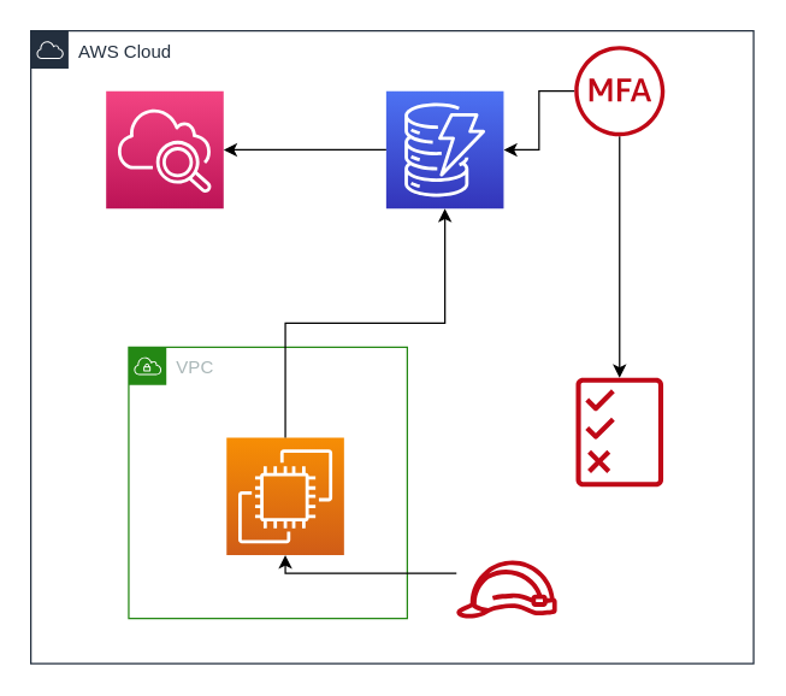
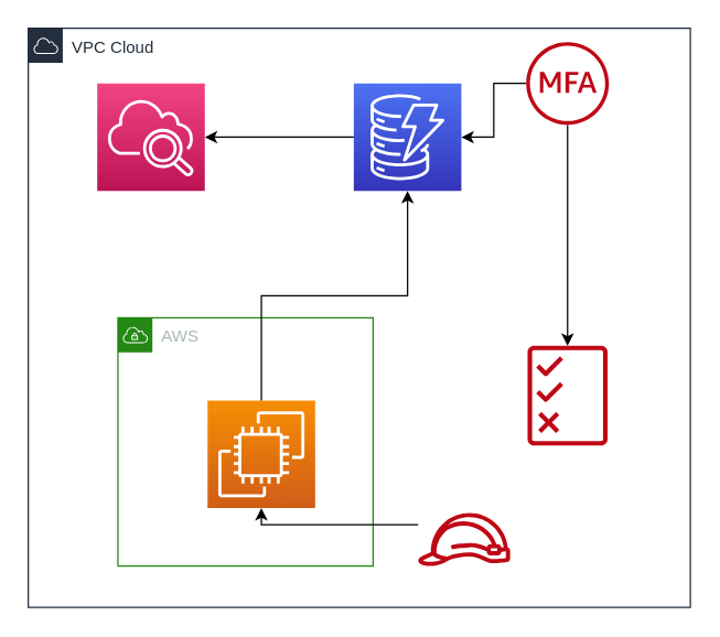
- <mxCell id="2" value="AWS Cloud" style="points=[[0,0],[0.25,0],[0.5,0],[0.75,0],[1,0],[1,0.25],[1,0.5],[1,0.75],[1,1],[0.75,1],[0.5,1],[0.25,1],[0,1],[0,0.75],[0,0.5],[0,0.25]];outlineConnect=0;gradientColor=none;html=1;whiteSpace=wrap;fontSize=12;fontStyle=0;container=1;pointerEvents=0;collapsible=0;recursiveResize=0;shape=mxgraph.aws4.group;grIcon=mxgraph.aws4.group_aws_cloud;strokeColor=#232F3E;fillColor=none;verticalAlign=top;align=left;spacingLeft=30;fontColor=#232F3E;dashed=0;" vertex="1" parent="1"><mxGeometry x="20" y="20" width="480" height="420" as="geometry" /></mxCell>
+ <mxCell id="2" value="VPC Cloud" style="points=[[0,0],[0.25,0],[0.5,0],[0.75,0],[1,0],[1,0.25],[1,0.5],[1,0.75],[1,1],[0.75,1],[0.5,1],[0.25,1],[0,1],[0,0.75],[0,0.5],[0,0.25]];outlineConnect=0;gradientColor=none;html=1;whiteSpace=wrap;fontSize=12;fontStyle=0;container=1;pointerEvents=0;collapsible=0;recursiveResize=0;shape=mxgraph.aws4.group;grIcon=mxgraph.aws4.group_aws_cloud;strokeColor=#232F3E;fillColor=none;verticalAlign=top;align=left;spacingLeft=30;fontColor=#232F3E;dashed=0;" vertex="1" parent="1"><mxGeometry x="20" y="20" width="480" height="420" as="geometry" /></mxCell>
- <mxCell id="3" value="VPC" style="points=[[0,0],[0.25,0],[0.5,0],[0.75,0],[1,0],[1,0.25],[1,0.5],[1,0.75],[1,1],[0.75,1],[0.5,1],[0.25,1],[0,1],[0,0.75],[0,0.5],[0,0.25]];outlineConnect=0;gradientColor=none;html=1;whiteSpace=wrap;fontSize=12;fontStyle=0;container=1;pointerEvents=0;collapsible=0;recursiveResize=0;shape=mxgraph.aws4.group;grIcon=mxgraph.aws4.group_vpc;strokeColor=#248814;fillColor=none;verticalAlign=top;align=left;spacingLeft=30;fontColor=#AAB7B8;dashed=0;" vertex="1" parent="2"><mxGeometry x="65" y="210" width="185" height="180" as="geometry" /></mxCell>
+ <mxCell id="3" value="AWS" style="points=[[0,0],[0.25,0],[0.5,0],[0.75,0],[1,0],[1,0.25],[1,0.5],[1,0.75],[1,1],[0.75,1],[0.5,1],[0.25,1],[0,1],[0,0.75],[0,0.5],[0,0.25]];outlineConnect=0;gradientColor=none;html=1;whiteSpace=wrap;fontSize=12;fontStyle=0;container=1;pointerEvents=0;collapsible=0;recursiveResize=0;shape=mxgraph.aws4.group;grIcon=mxgraph.aws4.group_vpc;strokeColor=#248814;fillColor=none;verticalAlign=top;align=left;spacingLeft=30;fontColor=#AAB7B8;dashed=0;" vertex="1" parent="2"><mxGeometry x="65" y="210" width="185" height="180" as="geometry" /></mxCell>
